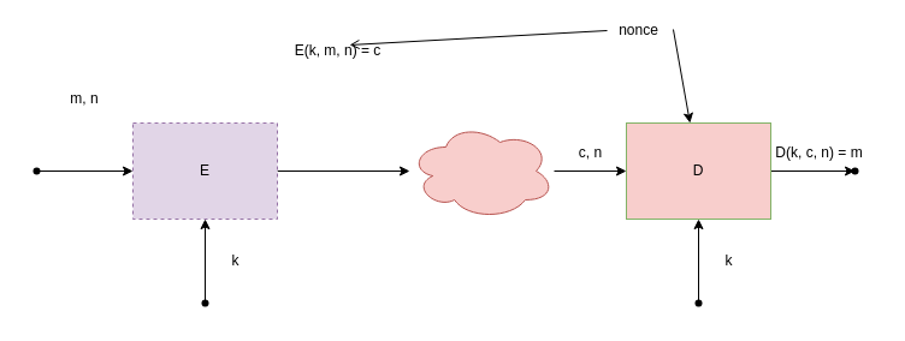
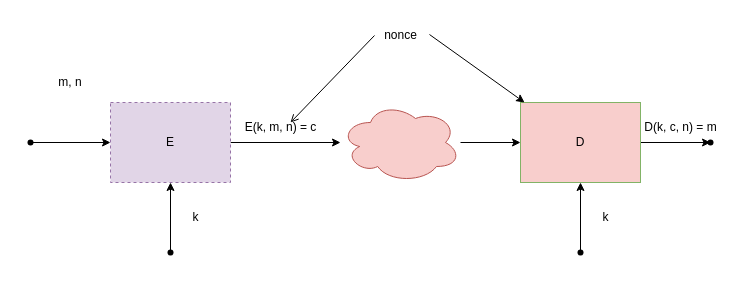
- <mxCell id="21" value="nonce" style="text;html=1;align=center;verticalAlign=middle;resizable=0;points=[];autosize=1;strokeColor=none;fillColor=none;" vertex="1" parent="1"><mxGeometry x="500" y="10" width="60" height="30" as="geometry" /></mxCell>
+ <mxCell id="21" value="nonce" style="text;html=1;align=center;verticalAlign=middle;resizable=0;points=[];autosize=1;strokeColor=none;fillColor=none;" vertex="1" parent="1"><mxGeometry x="370" y="20" width="60" height="30" as="geometry" /></mxCell>
- <mxCell id="12" value="E(k, m, n) = c" style="text;html=1;align=center;verticalAlign=middle;resizable=0;points=[];autosize=1;strokeColor=none;fillColor=none;" vertex="1" parent="1"><mxGeometry x="230" y="27" width="100" height="30" as="geometry" /></mxCell>
+ <mxCell id="12" value="E(k, m, n) = c" style="text;html=1;align=center;verticalAlign=middle;resizable=0;points=[];autosize=1;strokeColor=none;fillColor=none;" vertex="1" parent="1"><mxGeometry x="230" y="112" width="100" height="30" as="geometry" /></mxCell>
- <mxCell id="15" value="c, n" style="text;html=1;align=center;verticalAlign=middle;resizable=0;points=[];autosize=1;strokeColor=none;fillColor=none;" vertex="1" parent="1"><mxGeometry x="470" y="112" width="40" height="30" as="geometry" /></mxCell>
